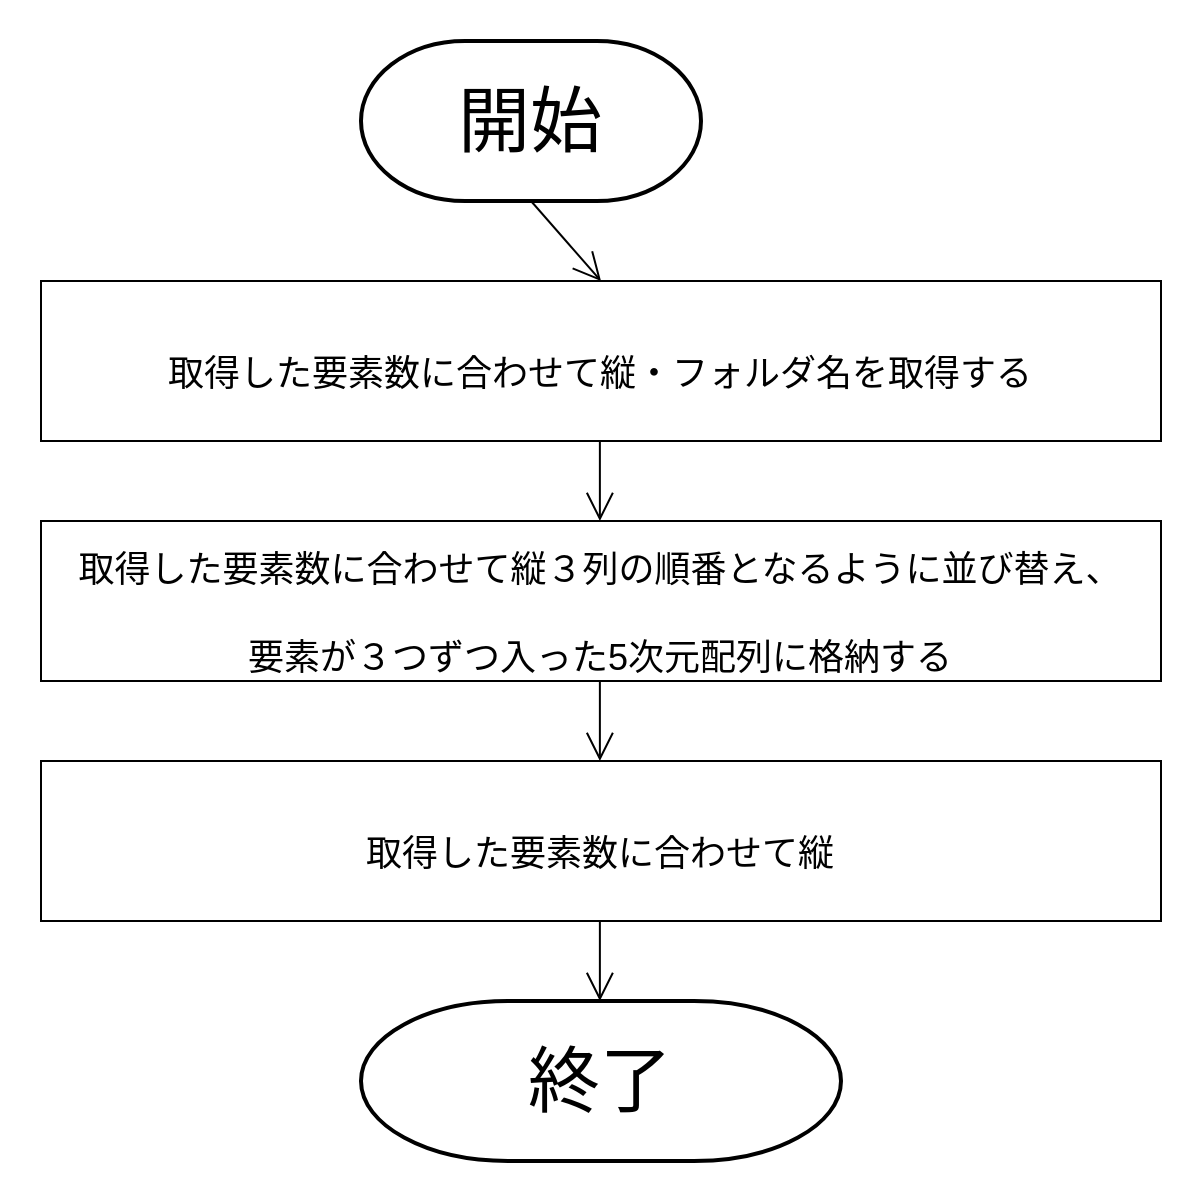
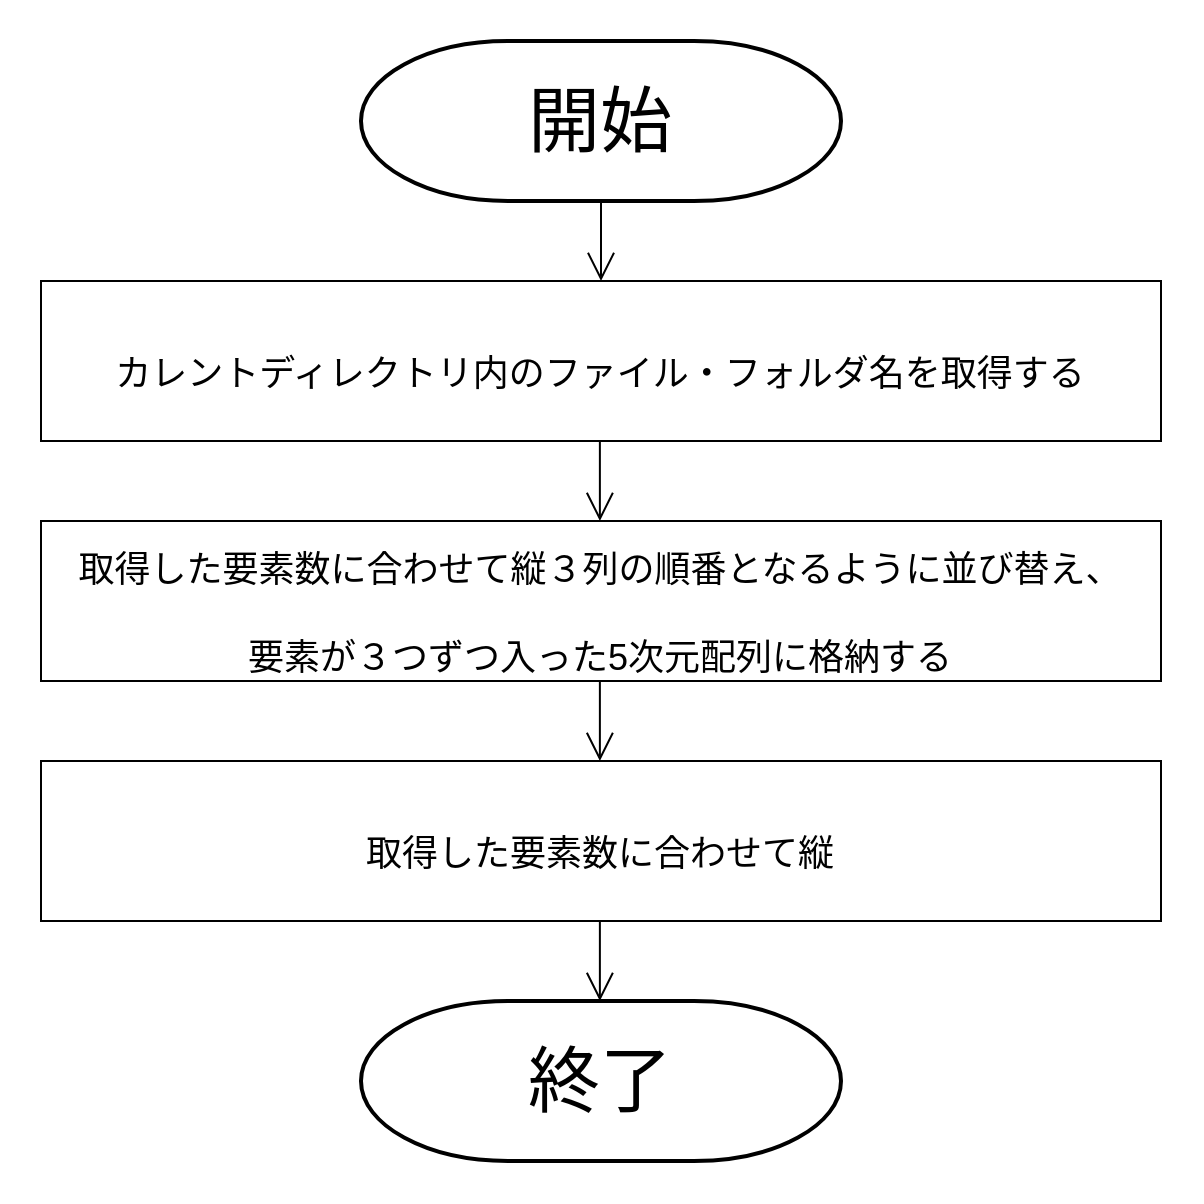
- <mxCell id="2" value="&lt;font style=&quot;font-size: 36px;&quot;&gt;開始&lt;/font&gt;" style="strokeWidth=2;html=1;shape=mxgraph.flowchart.terminator;whiteSpace=wrap;" vertex="1" parent="1"><mxGeometry x="180" y="20" width="170" height="80" as="geometry" /></mxCell>
+ <mxCell id="2" value="&lt;font style=&quot;font-size: 36px;&quot;&gt;開始&lt;/font&gt;" style="strokeWidth=2;html=1;shape=mxgraph.flowchart.terminator;whiteSpace=wrap;" vertex="1" parent="1"><mxGeometry x="180" y="20" width="240" height="80" as="geometry" /></mxCell>
- <mxCell id="4" value="&lt;font style=&quot;font-size: 18px;&quot;&gt;取得した要素数に合わせて縦・フォルダ名を取得する&lt;/font&gt;" style="rounded=0;whiteSpace=wrap;html=1;fontSize=36;align=center;" vertex="1" parent="1"><mxGeometry x="20" y="140" width="560" height="80" as="geometry" /></mxCell>
+ <mxCell id="4" value="&lt;font style=&quot;font-size: 18px;&quot;&gt;カレントディレクトリ内のファイル・フォルダ名を取得する&lt;/font&gt;" style="rounded=0;whiteSpace=wrap;html=1;fontSize=36;align=center;" vertex="1" parent="1"><mxGeometry x="20" y="140" width="560" height="80" as="geometry" /></mxCell>
